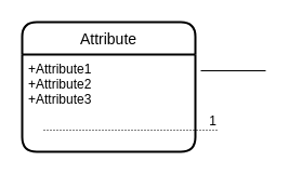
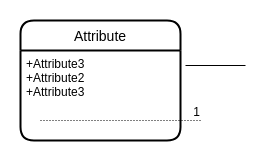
- <mxCell id="3" value="+Attribute1&#10;+Attribute2&#10;+Attribute3" style="align=left;strokeColor=none;fillColor=none;spacingLeft=4;fontSize=12;verticalAlign=top;resizable=0;rotatable=0;part=1;" vertex="1" parent="2"><mxGeometry y="30" width="160" height="90" as="geometry" /></mxCell>
+ <mxCell id="3" value="+Attribute3&#10;+Attribute2&#10;+Attribute3" style="align=left;strokeColor=none;fillColor=none;spacingLeft=4;fontSize=12;verticalAlign=top;resizable=0;rotatable=0;part=1;" vertex="1" parent="2"><mxGeometry y="30" width="160" height="90" as="geometry" /></mxCell>
